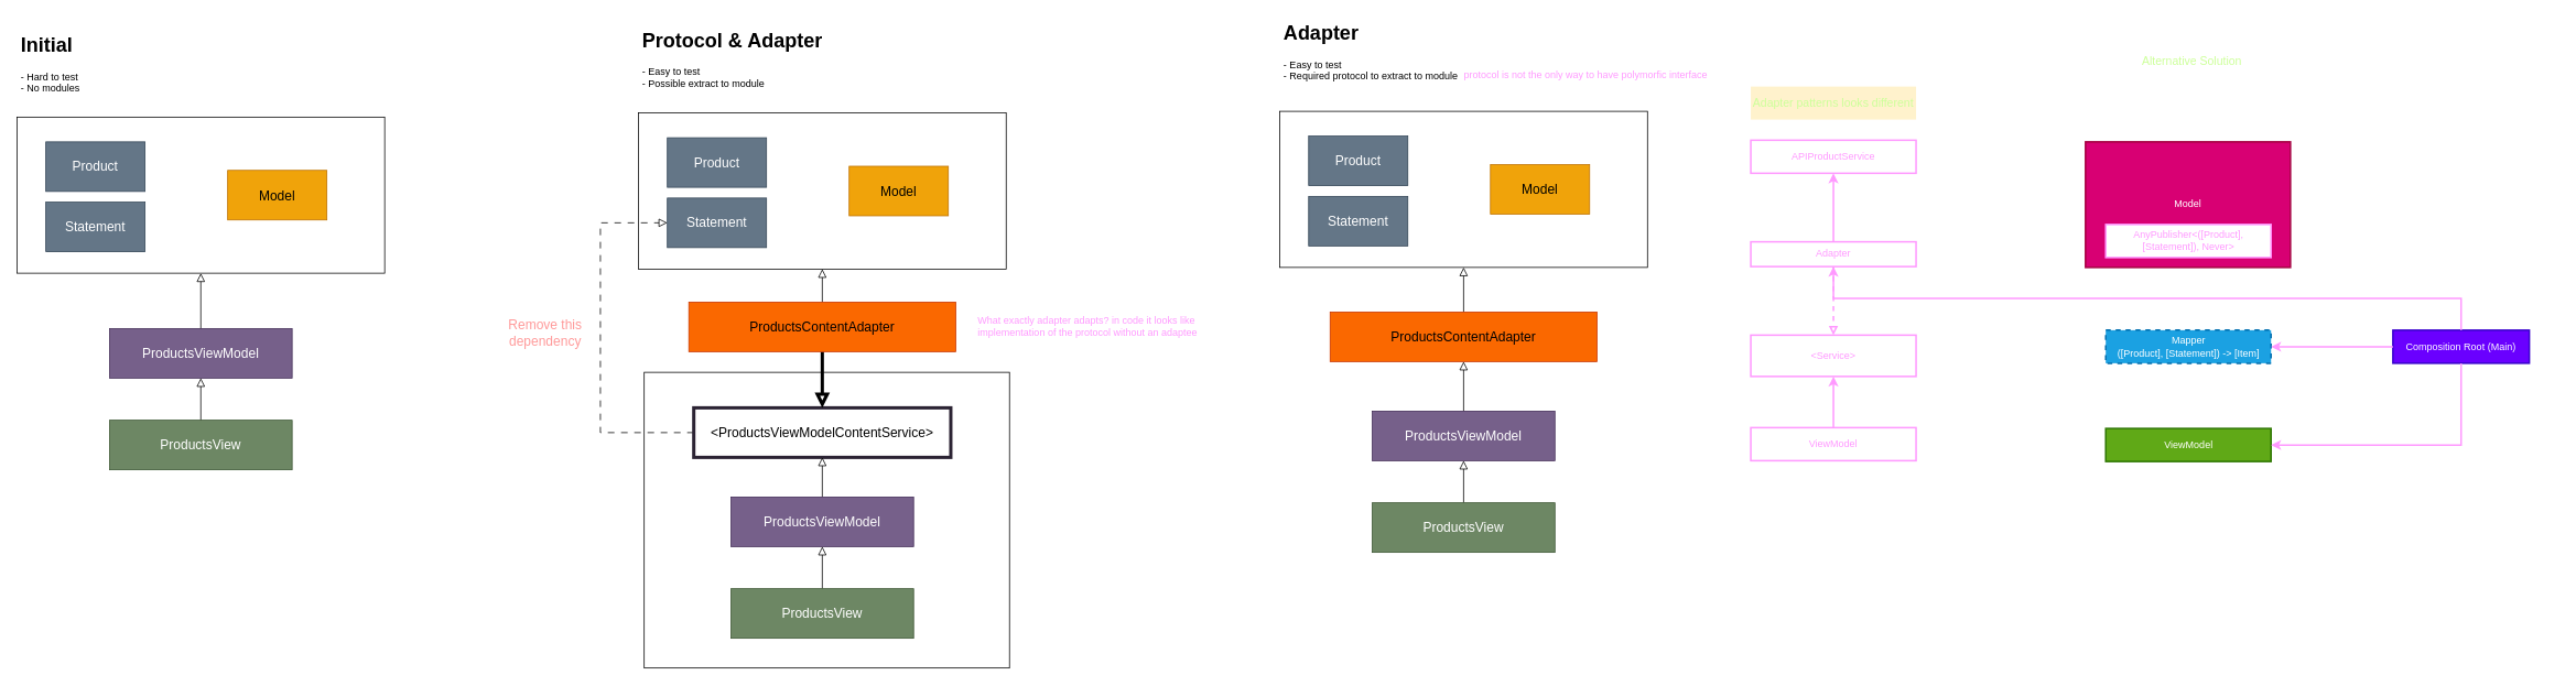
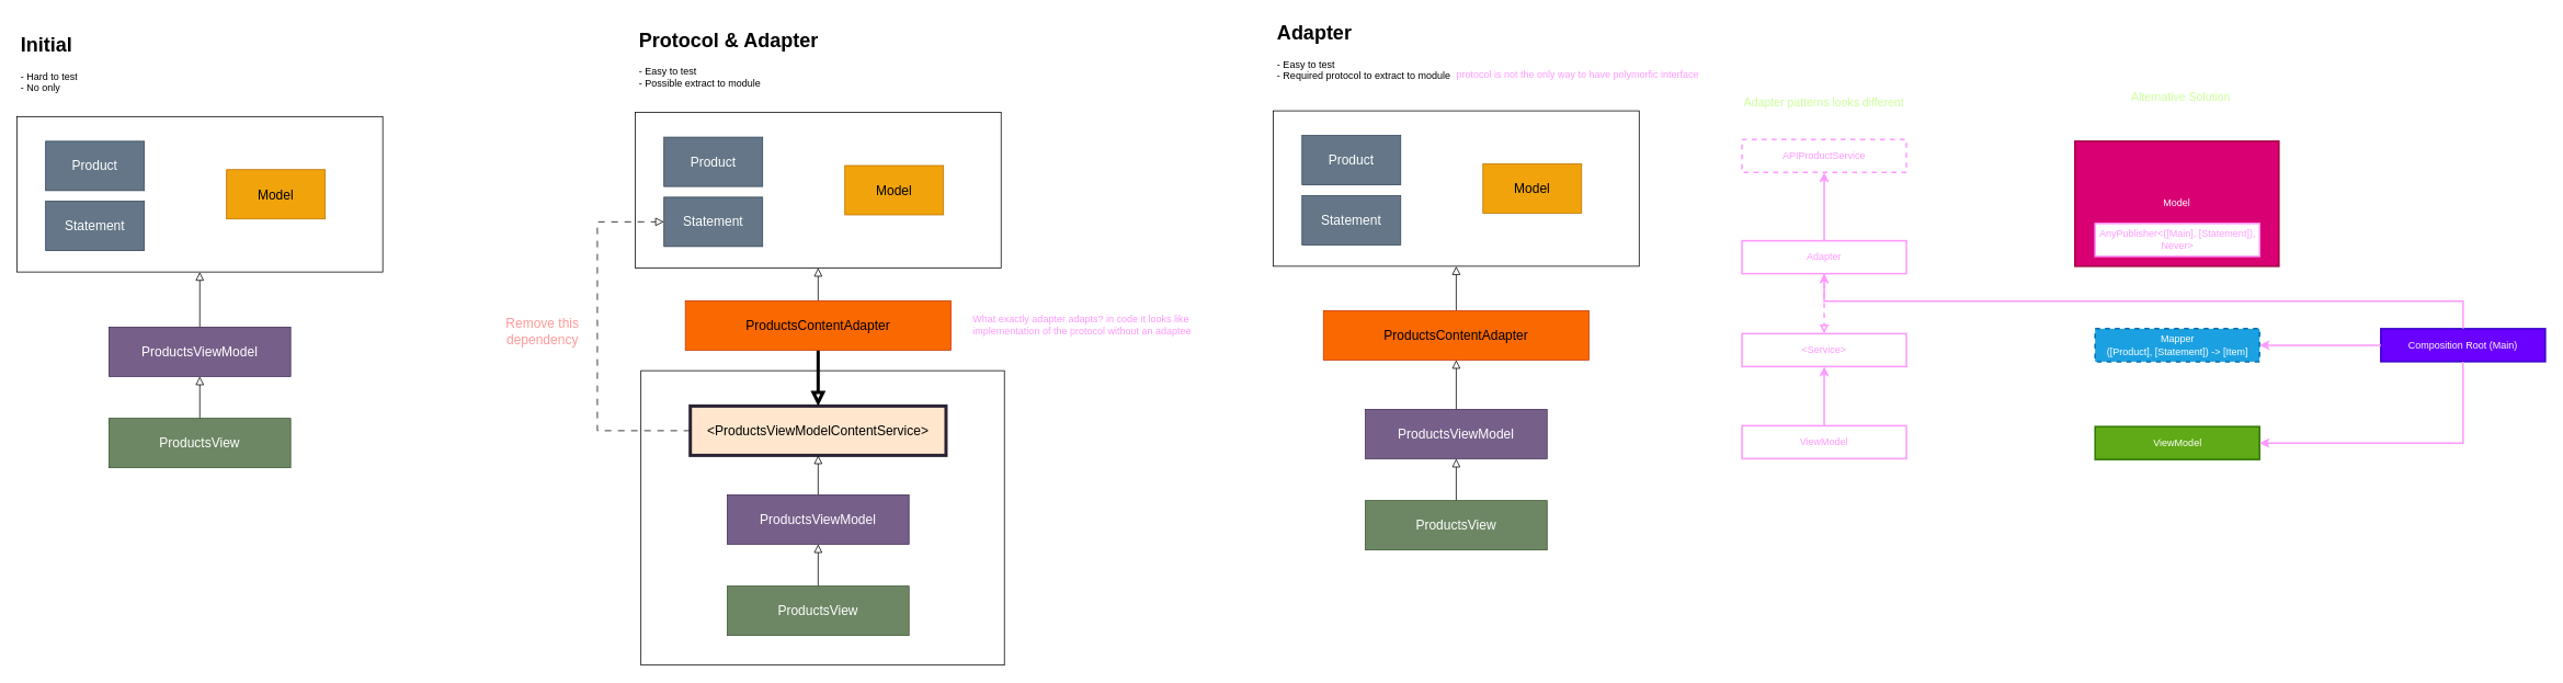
- <mxCell id="33" value="&lt;h1&gt;Initial&lt;/h1&gt;&lt;div&gt;- Hard to test&lt;/div&gt;&lt;div&gt;- No modules&lt;/div&gt;" style="text;html=1;strokeColor=none;fillColor=none;spacing=5;spacingTop=-20;whiteSpace=wrap;overflow=hidden;rounded=0;fontSize=12;fontFamily=Helvetica;fontColor=default;" parent="1" vertex="1"><mxGeometry x="20" y="35" width="190" height="91" as="geometry" /></mxCell>
+ <mxCell id="33" value="&lt;h1&gt;Initial&lt;/h1&gt;&lt;div&gt;- Hard to test&lt;/div&gt;&lt;div&gt;- No only&lt;/div&gt;" style="text;html=1;strokeColor=none;fillColor=none;spacing=5;spacingTop=-20;whiteSpace=wrap;overflow=hidden;rounded=0;fontSize=12;fontFamily=Helvetica;fontColor=default;" parent="1" vertex="1"><mxGeometry x="20" y="35" width="190" height="91" as="geometry" /></mxCell>
- <mxCell id="50" value="Alternative Solution" style="rounded=0;whiteSpace=wrap;html=1;fontColor=#CCFF99;strokeColor=none;strokeWidth=2;fontSize=14;" vertex="1" parent="1"><mxGeometry x="2552" y="53" width="200" height="40" as="geometry" /></mxCell>
+ <mxCell id="50" value="Alternative Solution" style="rounded=0;whiteSpace=wrap;html=1;fontColor=#CCFF99;strokeColor=none;strokeWidth=2;fontSize=14;" vertex="1" parent="1"><mxGeometry x="2552" y="98" width="200" height="40" as="geometry" /></mxCell>
- <mxCell id="47" value="Adapter patterns looks different" style="rounded=0;whiteSpace=wrap;html=1;fontColor=#CCFF99;strokeColor=none;strokeWidth=2;fontSize=14;fillColor=#fff2cc;" parent="1" vertex="1"><mxGeometry x="2118" y="104" width="200" height="40" as="geometry" /></mxCell>
+ <mxCell id="47" value="Adapter patterns looks different" style="rounded=0;whiteSpace=wrap;html=1;fontColor=#CCFF99;strokeColor=none;strokeWidth=2;fontSize=14;" parent="1" vertex="1"><mxGeometry x="2118" y="104" width="200" height="40" as="geometry" /></mxCell>
- <mxCell id="44" value="APIProductService" style="rounded=0;whiteSpace=wrap;html=1;fontColor=#FF99FF;strokeColor=#FF99FF;strokeWidth=2;" parent="1" vertex="1"><mxGeometry x="2118" y="169" width="200" height="40" as="geometry" /></mxCell>
+ <mxCell id="44" value="APIProductService" style="rounded=0;whiteSpace=wrap;html=1;fontColor=#FF99FF;strokeColor=#FF99FF;strokeWidth=2;dashed=1;" parent="1" vertex="1"><mxGeometry x="2118" y="169" width="200" height="40" as="geometry" /></mxCell>
- <mxCell id="49" value="AnyPublisher&amp;lt;([Product], [Statement]), Never&amp;gt;" style="rounded=0;whiteSpace=wrap;html=1;fontColor=#FF99FF;strokeColor=#FF99FF;strokeWidth=2;" vertex="1" parent="1"><mxGeometry x="2547.5" y="271" width="200" height="40" as="geometry" /></mxCell>
+ <mxCell id="49" value="AnyPublisher&amp;lt;([Main], [Statement]), Never&amp;gt;" style="rounded=0;whiteSpace=wrap;html=1;fontColor=#FF99FF;strokeColor=#FF99FF;strokeWidth=2;" vertex="1" parent="1"><mxGeometry x="2547.5" y="271" width="200" height="40" as="geometry" /></mxCell>
- <mxCell id="39" value="Adapter" style="rounded=0;whiteSpace=wrap;html=1;fontColor=#FF99FF;strokeColor=#FF99FF;strokeWidth=2;" parent="1" vertex="1"><mxGeometry x="2118" y="292" width="200" height="30" as="geometry" /></mxCell>
+ <mxCell id="39" value="Adapter" style="rounded=0;whiteSpace=wrap;html=1;fontColor=#FF99FF;strokeColor=#FF99FF;strokeWidth=2;" parent="1" vertex="1"><mxGeometry x="2118" y="292" width="200" height="40" as="geometry" /></mxCell>
- <mxCell id="51" value="Composition Root (Main)" style="rounded=0;whiteSpace=wrap;html=1;fontColor=#ffffff;strokeColor=#3700CC;strokeWidth=2;fillColor=#6a00ff;" vertex="1" parent="1"><mxGeometry x="2895" y="399" width="165" height="40" as="geometry" /></mxCell>
+ <mxCell id="51" value="Composition Root (Main)" style="rounded=0;whiteSpace=wrap;html=1;fontColor=#ffffff;strokeColor=#3700CC;strokeWidth=2;fillColor=#6a00ff;" vertex="1" parent="1"><mxGeometry x="2895" y="399" width="200" height="40" as="geometry" /></mxCell>
- <mxCell id="42" value="&amp;lt;Service&amp;gt;" style="rounded=0;whiteSpace=wrap;html=1;fontColor=#FF99FF;strokeColor=#FF99FF;strokeWidth=2;" parent="1" vertex="1"><mxGeometry x="2118" y="405" width="200" height="50" as="geometry" /></mxCell>
+ <mxCell id="42" value="&amp;lt;Service&amp;gt;" style="rounded=0;whiteSpace=wrap;html=1;fontColor=#FF99FF;strokeColor=#FF99FF;strokeWidth=2;" parent="1" vertex="1"><mxGeometry x="2118" y="405" width="200" height="40" as="geometry" /></mxCell>
- <mxCell id="10" value="&amp;lt;ProductsViewModelContentService&amp;gt;" style="rounded=0;whiteSpace=wrap;html=1;fontSize=16;strokeColor=#2B2333;strokeWidth=4;" parent="1" vertex="1"><mxGeometry x="839" y="493" width="311" height="60" as="geometry" /></mxCell>
+ <mxCell id="10" value="&amp;lt;ProductsViewModelContentService&amp;gt;" style="rounded=0;whiteSpace=wrap;html=1;fontSize=16;strokeColor=#2B2333;strokeWidth=4;fillColor=#ffe6cc;" parent="1" vertex="1"><mxGeometry x="839" y="493" width="311" height="60" as="geometry" /></mxCell>
